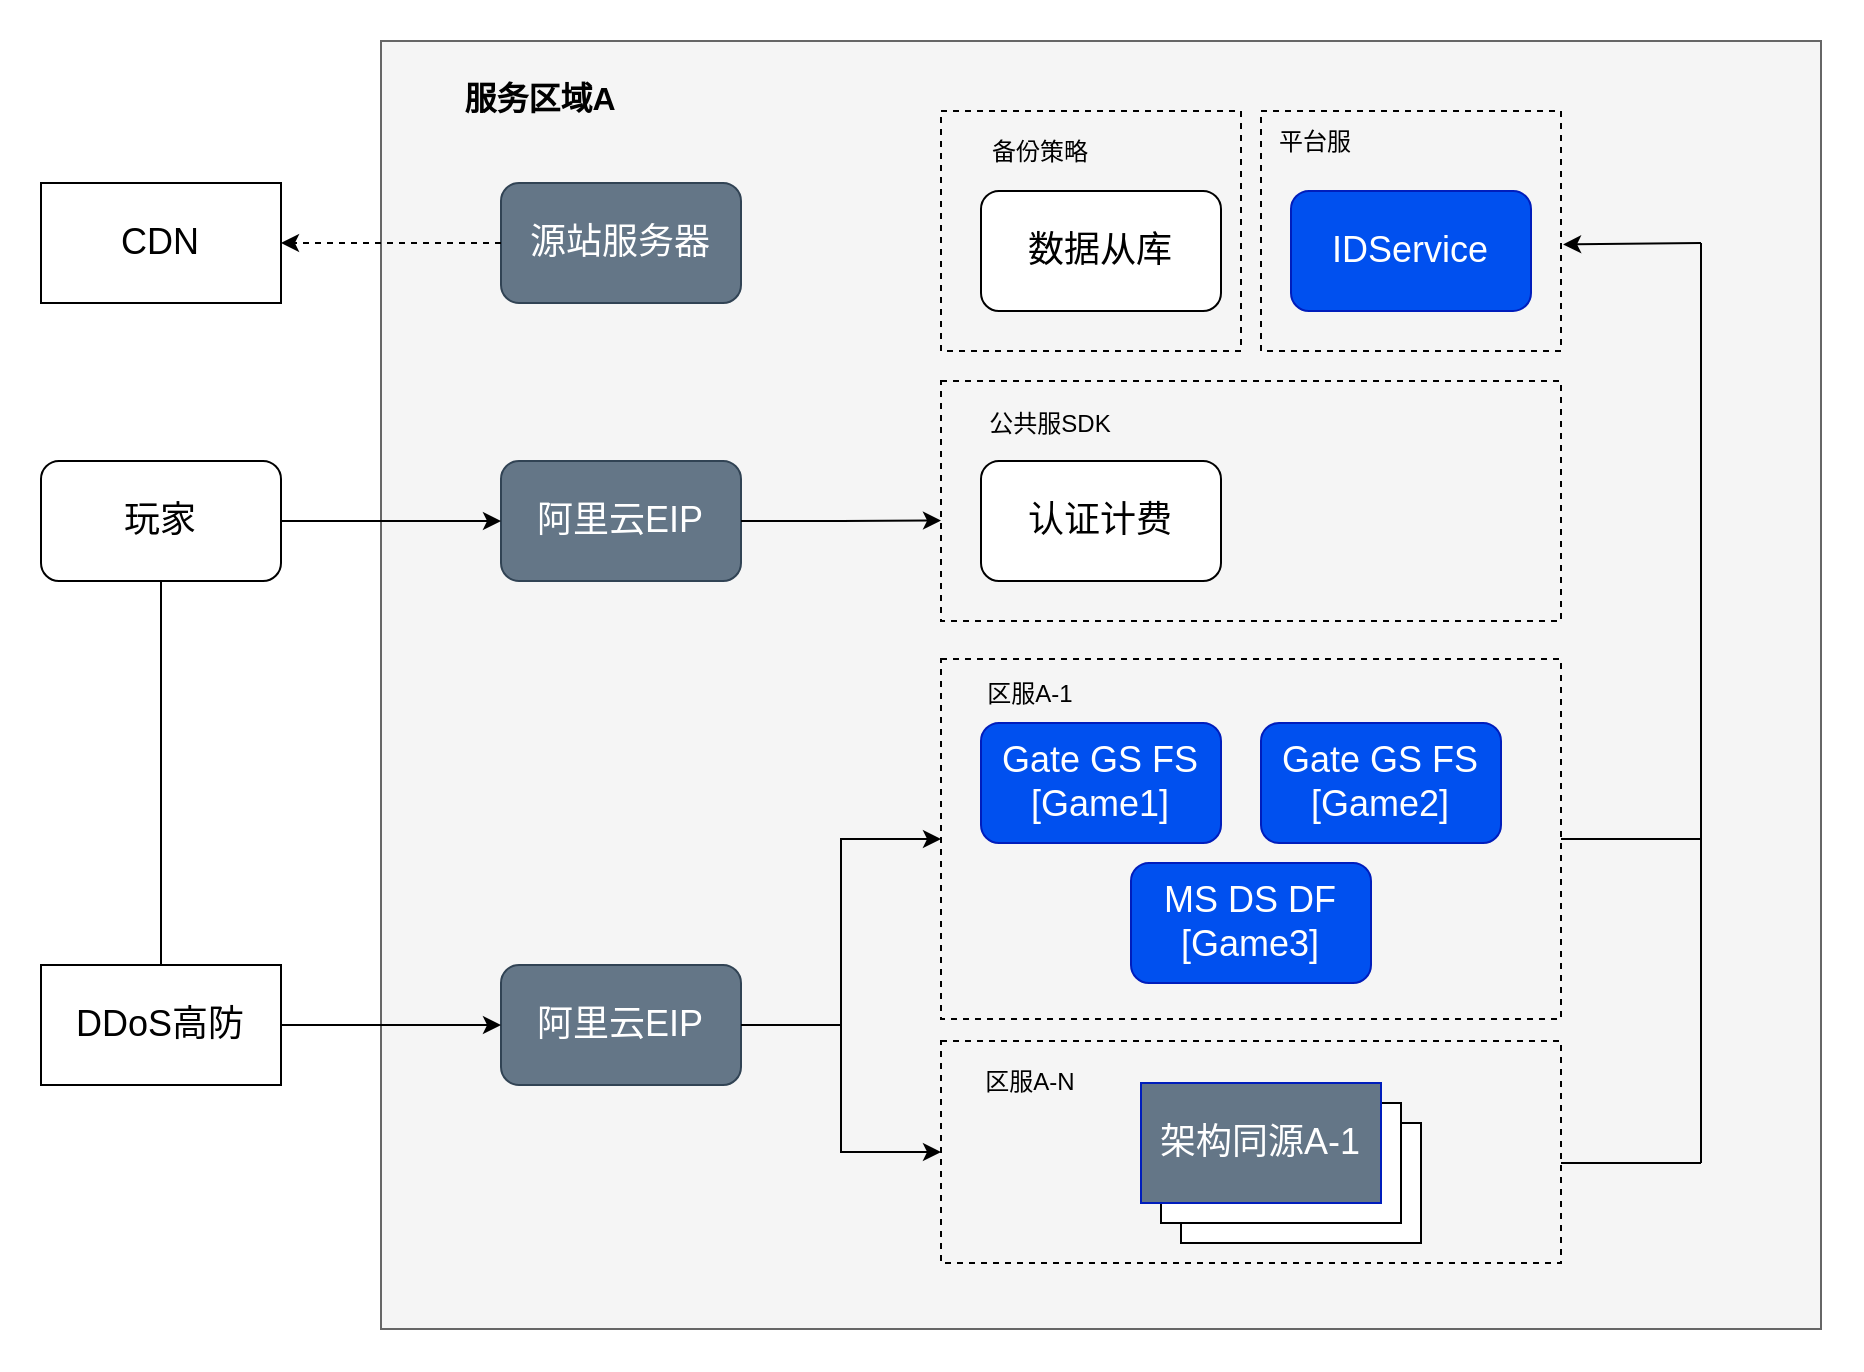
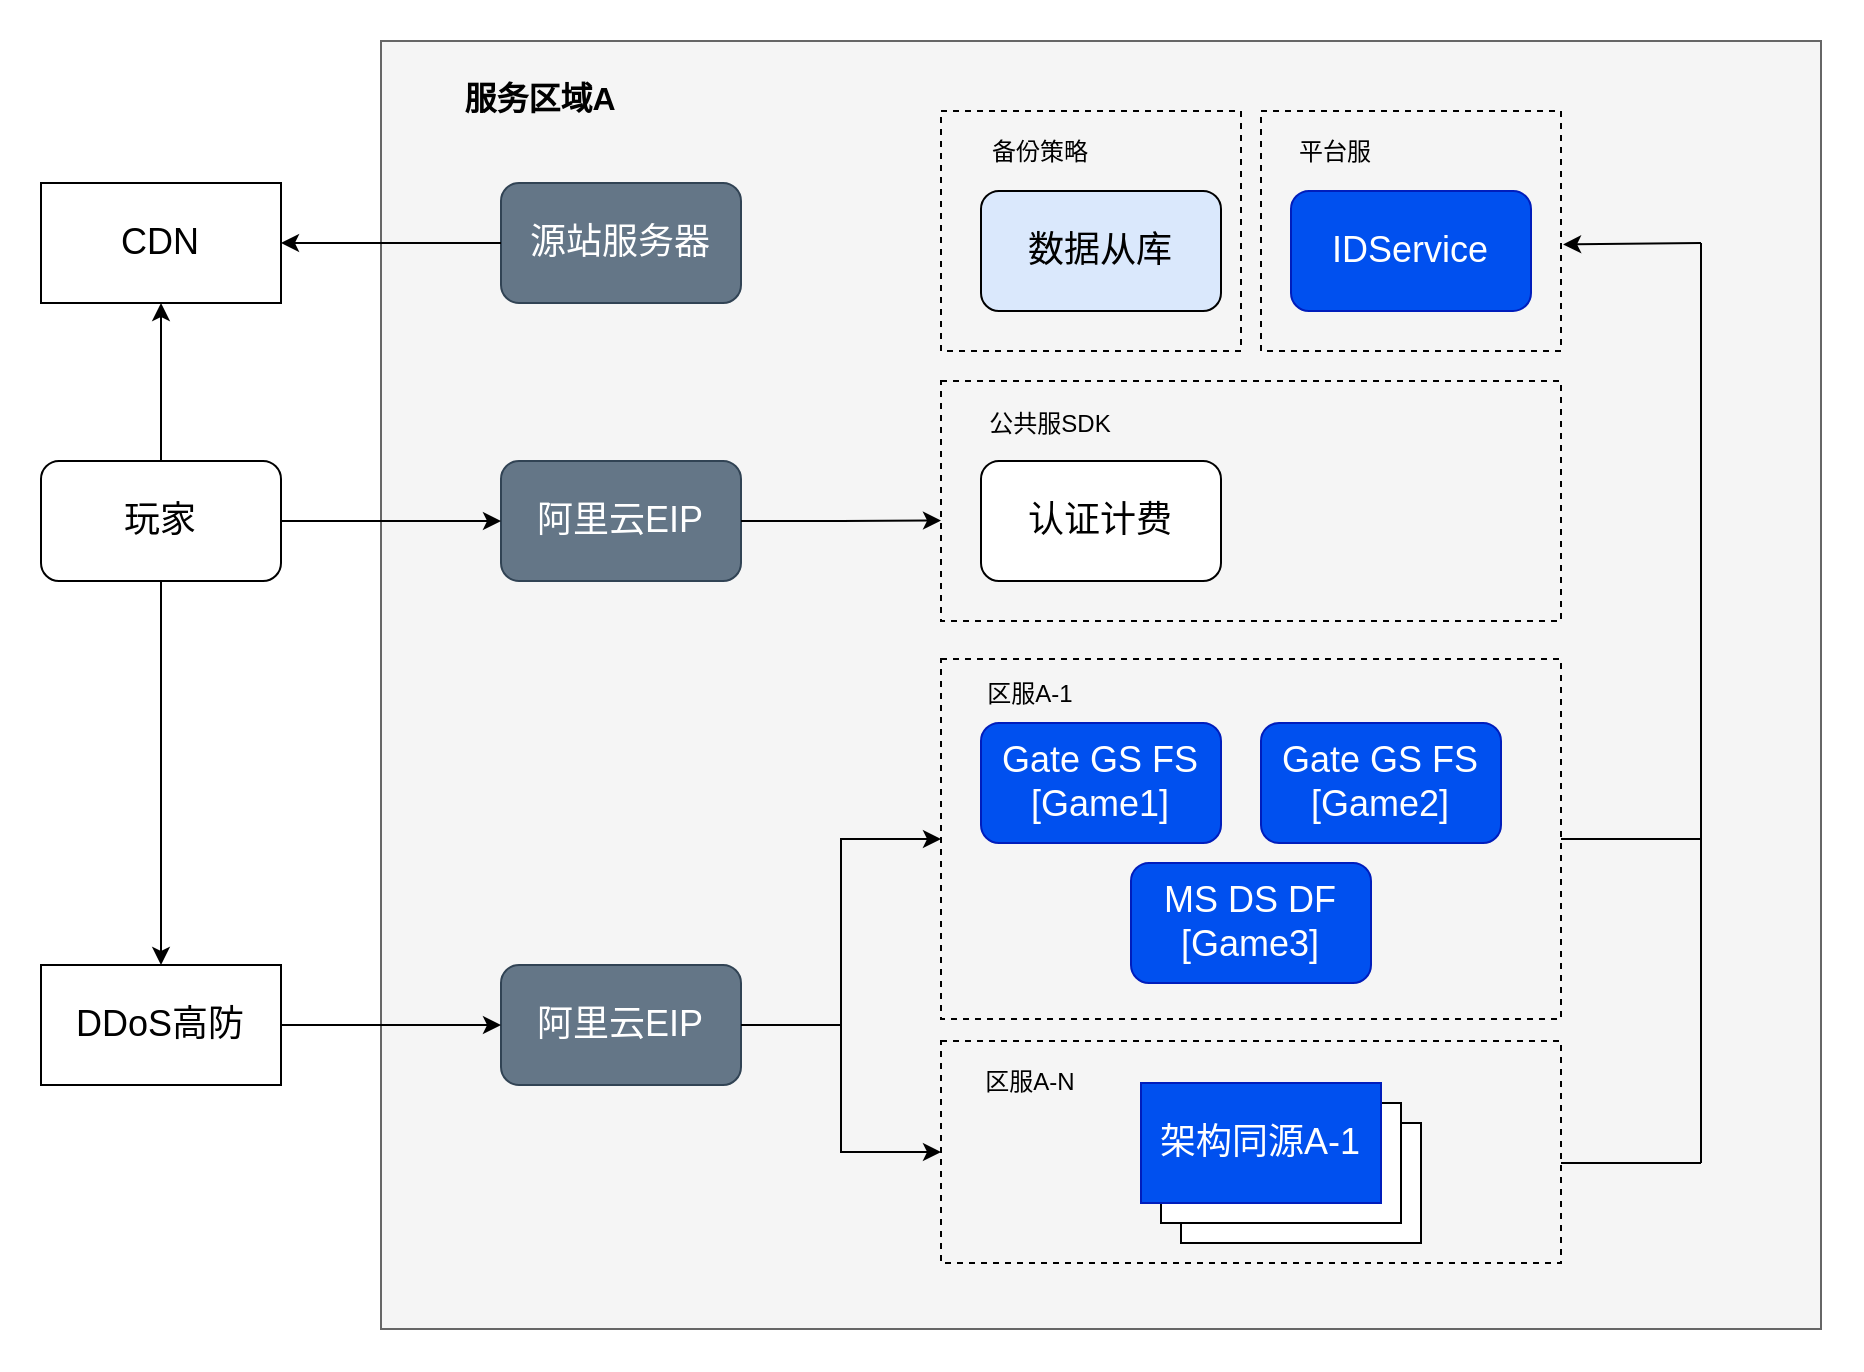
- <mxCell id="22" value="平台服" style="text;html=1;strokeColor=none;fillColor=none;align=center;verticalAlign=middle;whiteSpace=wrap;rounded=0;" vertex="1" parent="1"><mxGeometry x="635" y="61" width="45" height="20" as="geometry" /></mxCell>
+ <mxCell id="22" value="平台服" style="text;html=1;strokeColor=none;fillColor=none;align=center;verticalAlign=middle;whiteSpace=wrap;rounded=0;" vertex="1" parent="1"><mxGeometry x="645" y="66" width="45" height="20" as="geometry" /></mxCell>
- <mxCell id="28" value="" style="endArrow=classic;html=1;exitX=0;exitY=0.5;exitDx=0;exitDy=0;entryX=1;entryY=0.5;entryDx=0;entryDy=0;dashed=1;" edge="1" parent="1" source="9" target="7"><mxGeometry width="50" height="50" relative="1" as="geometry"><mxPoint x="180" y="141" as="sourcePoint" /><mxPoint x="230" y="91" as="targetPoint" /></mxGeometry></mxCell>
+ <mxCell id="28" value="" style="endArrow=classic;html=1;exitX=0;exitY=0.5;exitDx=0;exitDy=0;entryX=1;entryY=0.5;entryDx=0;entryDy=0;" edge="1" parent="1" source="9" target="7"><mxGeometry width="50" height="50" relative="1" as="geometry"><mxPoint x="180" y="141" as="sourcePoint" /><mxPoint x="230" y="91" as="targetPoint" /></mxGeometry></mxCell>
- <mxCell id="4" value="&lt;span style=&quot;font-size: 18px&quot;&gt;数据从库&lt;/span&gt;" style="rounded=1;whiteSpace=wrap;html=1;" vertex="1" parent="1"><mxGeometry x="490" y="95" width="120" height="60" as="geometry" /></mxCell>
+ <mxCell id="4" value="&lt;span style=&quot;font-size: 18px&quot;&gt;数据从库&lt;/span&gt;" style="rounded=1;whiteSpace=wrap;html=1;fillColor=#dae8fc;" vertex="1" parent="1"><mxGeometry x="490" y="95" width="120" height="60" as="geometry" /></mxCell>
+ <mxCell id="29" value="" style="endArrow=classic;html=1;entryX=0.5;entryY=1;entryDx=0;entryDy=0;exitX=0.5;exitY=0;exitDx=0;exitDy=0;" edge="1" parent="1" source="33" target="7"><mxGeometry width="50" height="50" relative="1" as="geometry"><mxPoint x="80" y="240" as="sourcePoint" /><mxPoint x="130" y="190" as="targetPoint" /></mxGeometry></mxCell>
- <mxCell id="30" value="" style="endArrow=none;html=1;" edge="1" parent="1" source="33" target="8"><mxGeometry width="50" height="50" relative="1" as="geometry"><mxPoint x="80" y="310" as="sourcePoint" /><mxPoint x="130" y="260" as="targetPoint" /></mxGeometry></mxCell>
+ <mxCell id="30" value="" style="endArrow=classic;html=1;" edge="1" parent="1" source="33" target="8"><mxGeometry width="50" height="50" relative="1" as="geometry"><mxPoint x="80" y="310" as="sourcePoint" /><mxPoint x="130" y="260" as="targetPoint" /></mxGeometry></mxCell>
- <mxCell id="16" value="&lt;font style=&quot;font-size: 18px&quot;&gt;架构同源A-1&lt;/font&gt;" style="rounded=0;whiteSpace=wrap;html=1;strokeColor=#001DBC;fillColor=#647687;fontColor=#ffffff;" vertex="1" parent="1"><mxGeometry x="570" y="541" width="120" height="60" as="geometry" /></mxCell>
+ <mxCell id="16" value="&lt;font style=&quot;font-size: 18px&quot;&gt;架构同源A-1&lt;/font&gt;" style="rounded=0;whiteSpace=wrap;html=1;strokeColor=#001DBC;fillColor=#0050ef;fontColor=#ffffff;" vertex="1" parent="1"><mxGeometry x="570" y="541" width="120" height="60" as="geometry" /></mxCell>
